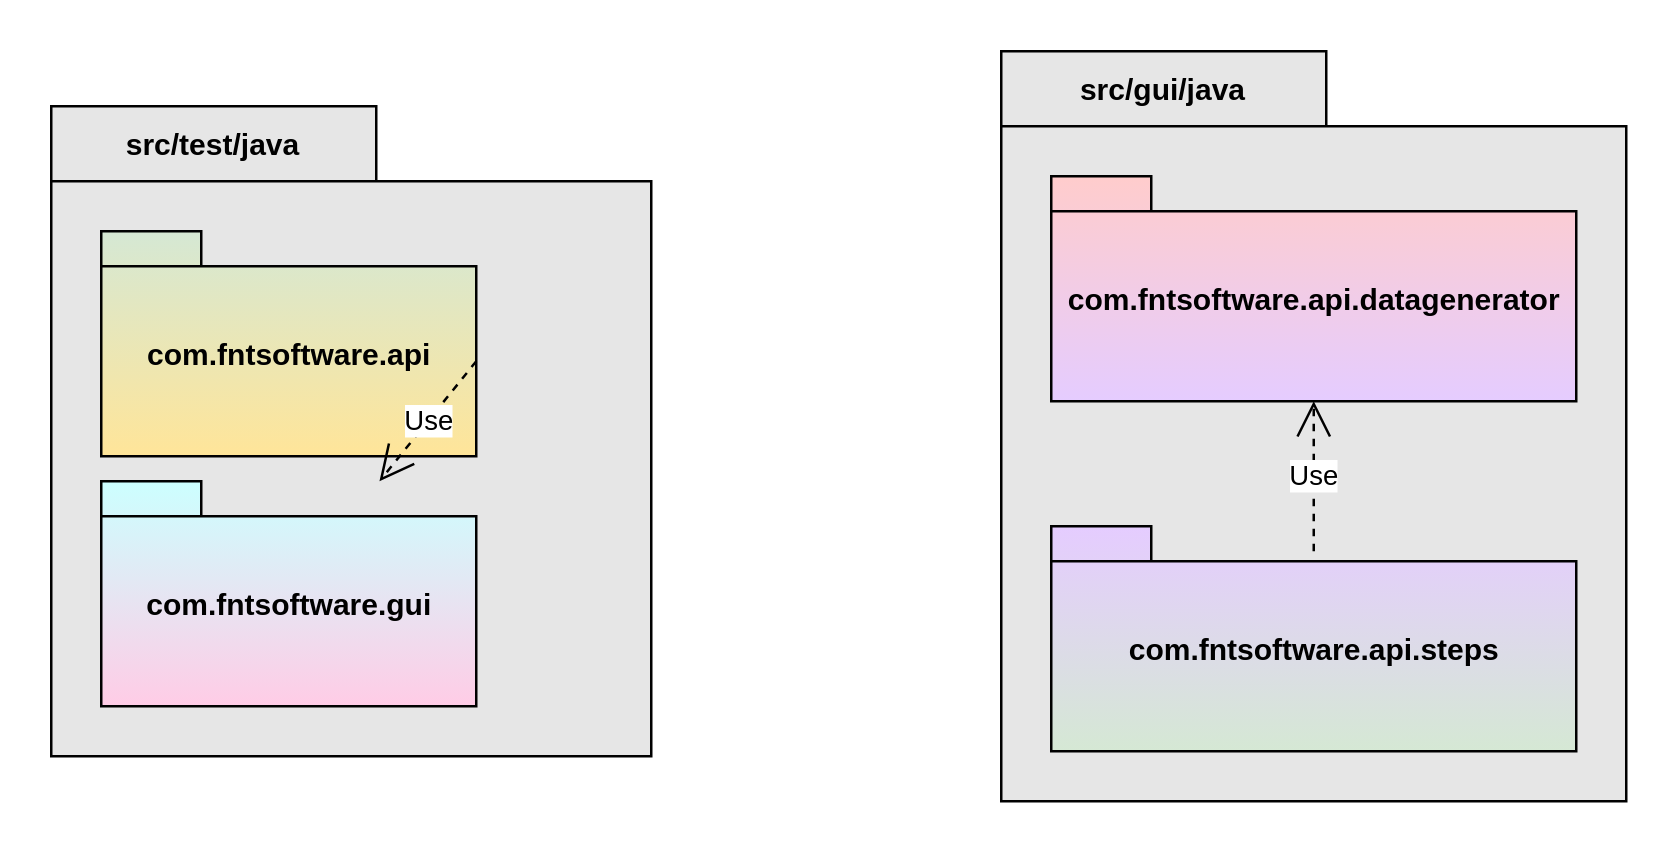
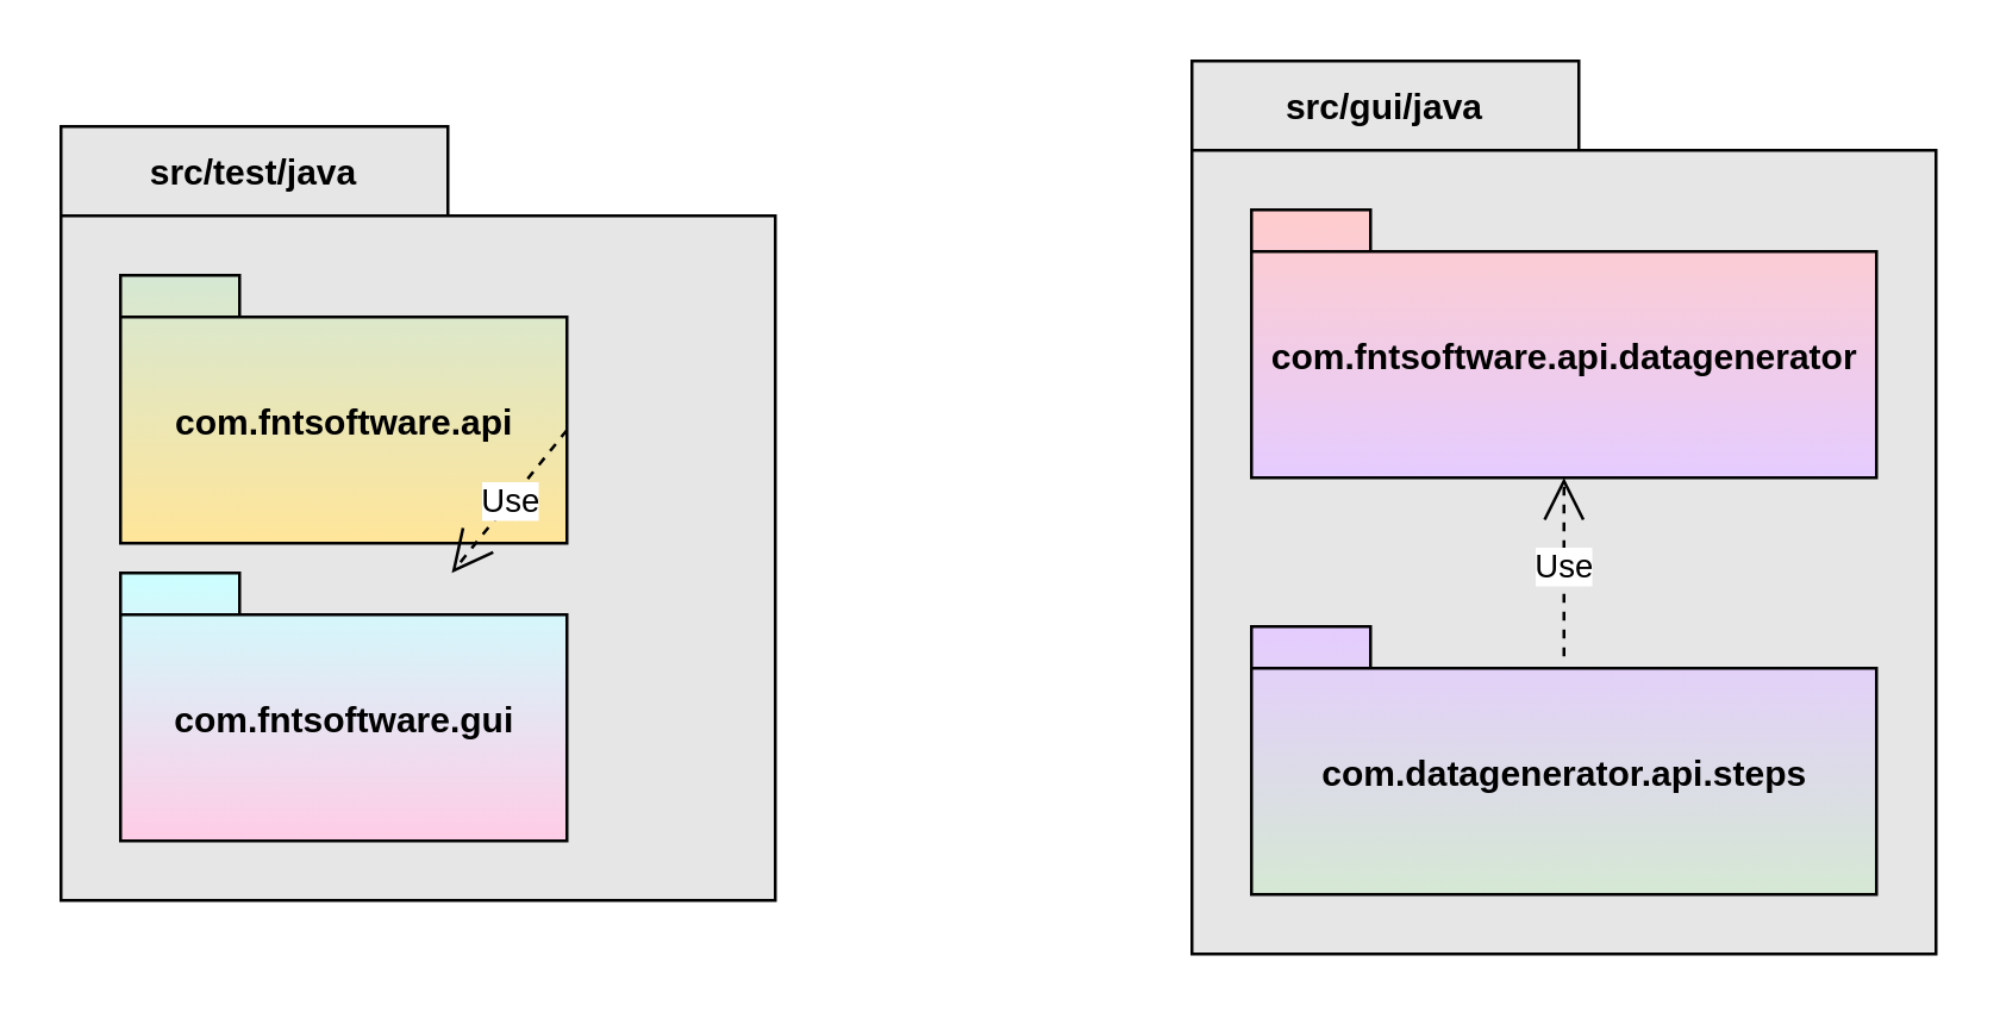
- <mxCell id="8" value="com.fntsoftware.api.steps" style="shape=folder;fontStyle=1;spacingTop=10;tabWidth=40;tabHeight=14;tabPosition=left;html=1;gradientColor=#E5CCFF;fillColor=#D5E8D4;gradientDirection=north;" vertex="1" parent="1"><mxGeometry x="420" y="210" width="210" height="90" as="geometry" /></mxCell>
+ <mxCell id="8" value="com.datagenerator.api.steps" style="shape=folder;fontStyle=1;spacingTop=10;tabWidth=40;tabHeight=14;tabPosition=left;html=1;gradientColor=#E5CCFF;fillColor=#D5E8D4;gradientDirection=north;" vertex="1" parent="1"><mxGeometry x="420" y="210" width="210" height="90" as="geometry" /></mxCell>
